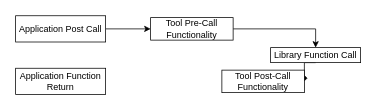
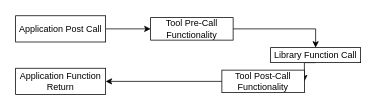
- <mxCell id="6" style="edgeStyle=orthogonalEdgeStyle;rounded=0;orthogonalLoop=1;jettySize=auto;html=1;exitX=0.5;exitY=1;exitDx=0;exitDy=0;entryX=1;entryY=0.5;entryDx=0;entryDy=0;endArrow=diamond;" edge="1" parent="1" source="7" target="9"><mxGeometry relative="1" as="geometry" /></mxCell>
+ <mxCell id="6" style="edgeStyle=orthogonalEdgeStyle;rounded=0;orthogonalLoop=1;jettySize=auto;html=1;exitX=0.5;exitY=1;exitDx=0;exitDy=0;entryX=1;entryY=0.5;entryDx=0;entryDy=0;" edge="1" parent="1" source="7" target="9"><mxGeometry relative="1" as="geometry" /></mxCell>
+ <mxCell id="8" style="edgeStyle=orthogonalEdgeStyle;rounded=0;orthogonalLoop=1;jettySize=auto;html=1;exitX=0;exitY=0.5;exitDx=0;exitDy=0;entryX=1;entryY=0.5;entryDx=0;entryDy=0;" edge="1" parent="1" source="9" target="10"><mxGeometry relative="1" as="geometry" /></mxCell>
